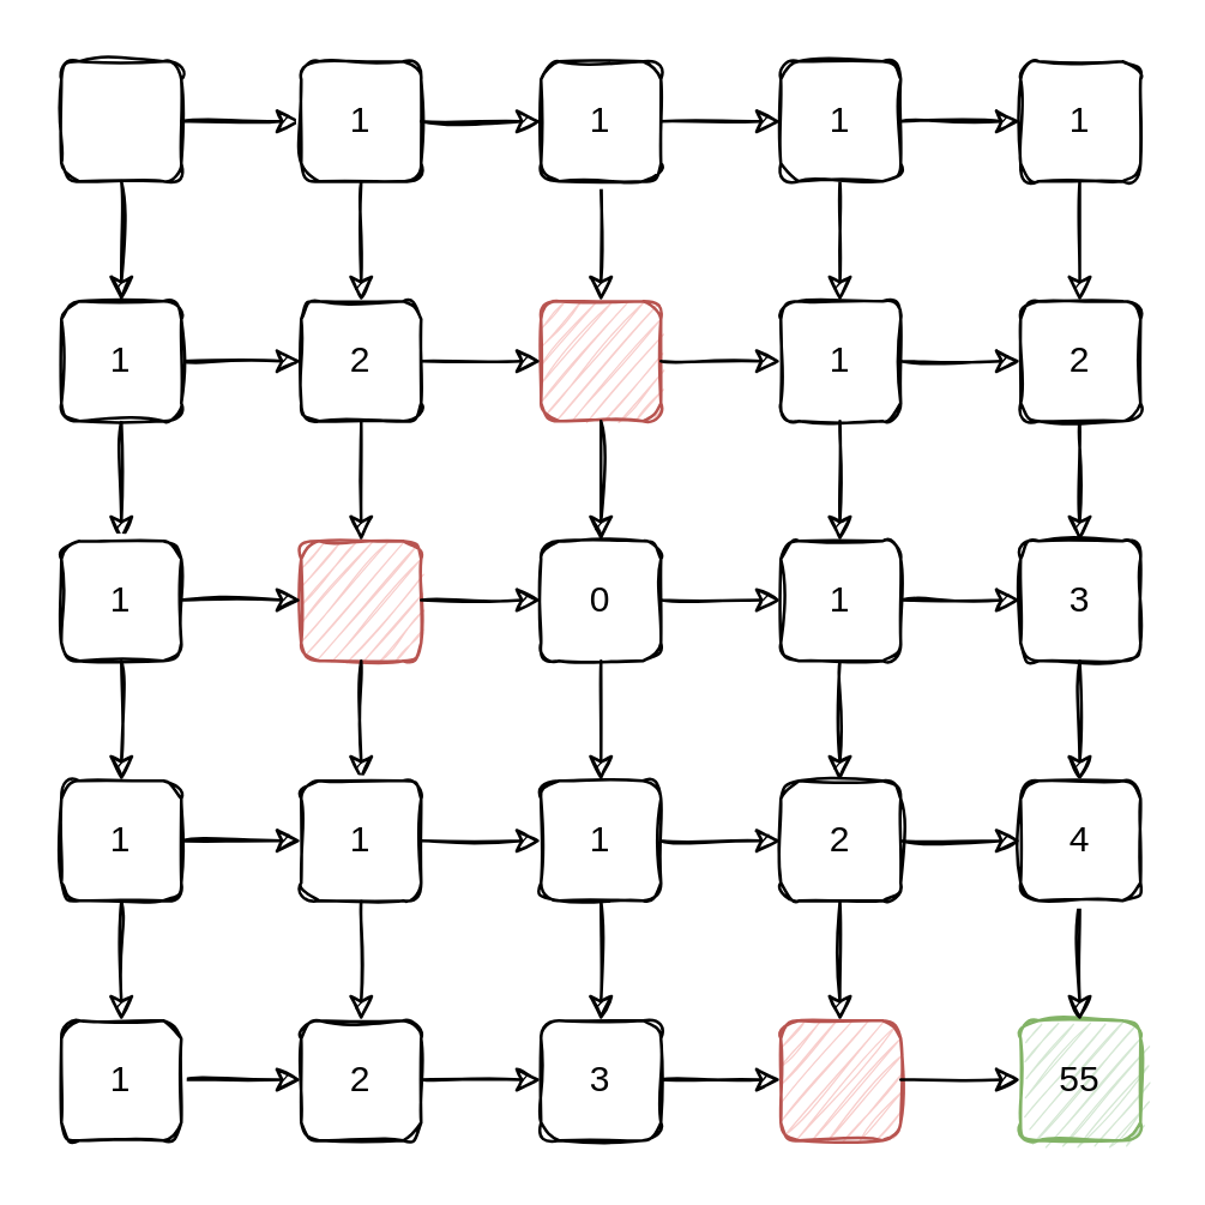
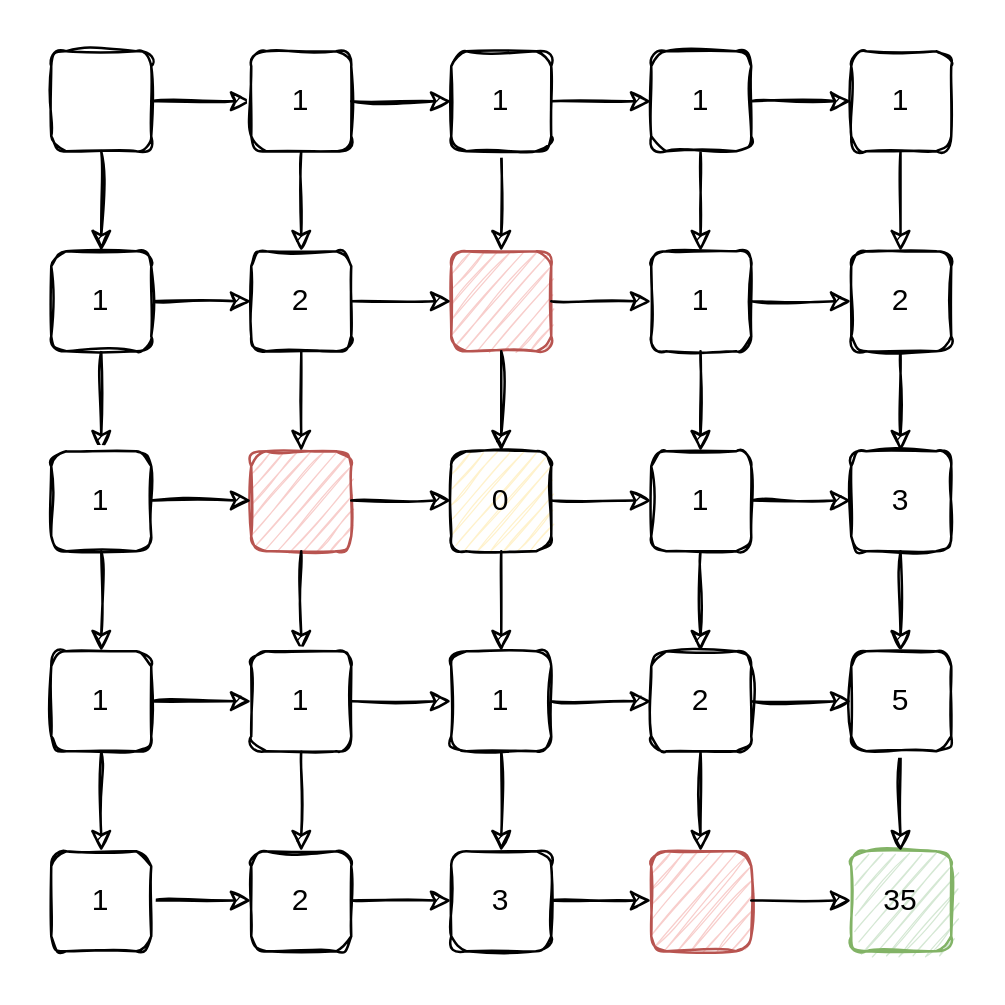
- <mxCell id="7" value="0" style="rounded=1;whiteSpace=wrap;html=1;sketch=1;" parent="1" vertex="1"><mxGeometry x="180" y="180" width="40" height="40" as="geometry" /></mxCell>
+ <mxCell id="7" value="0" style="rounded=1;whiteSpace=wrap;html=1;sketch=1;fillColor=#fff2cc;" parent="1" vertex="1"><mxGeometry x="180" y="180" width="40" height="40" as="geometry" /></mxCell>
- <mxCell id="66" value="4" style="rounded=1;whiteSpace=wrap;html=1;sketch=1;" vertex="1" parent="1"><mxGeometry x="340" y="260" width="40" height="40" as="geometry" /></mxCell>
+ <mxCell id="66" value="5" style="rounded=1;whiteSpace=wrap;html=1;sketch=1;" vertex="1" parent="1"><mxGeometry x="340" y="260" width="40" height="40" as="geometry" /></mxCell>
- <mxCell id="50" value="55" style="rounded=1;whiteSpace=wrap;html=1;sketch=1;fillColor=#d5e8d4;strokeColor=#82b366;" parent="1" vertex="1"><mxGeometry x="340" y="340" width="40" height="40" as="geometry" /></mxCell>
+ <mxCell id="50" value="35" style="rounded=1;whiteSpace=wrap;html=1;sketch=1;fillColor=#d5e8d4;strokeColor=#82b366;" parent="1" vertex="1"><mxGeometry x="340" y="340" width="40" height="40" as="geometry" /></mxCell>
